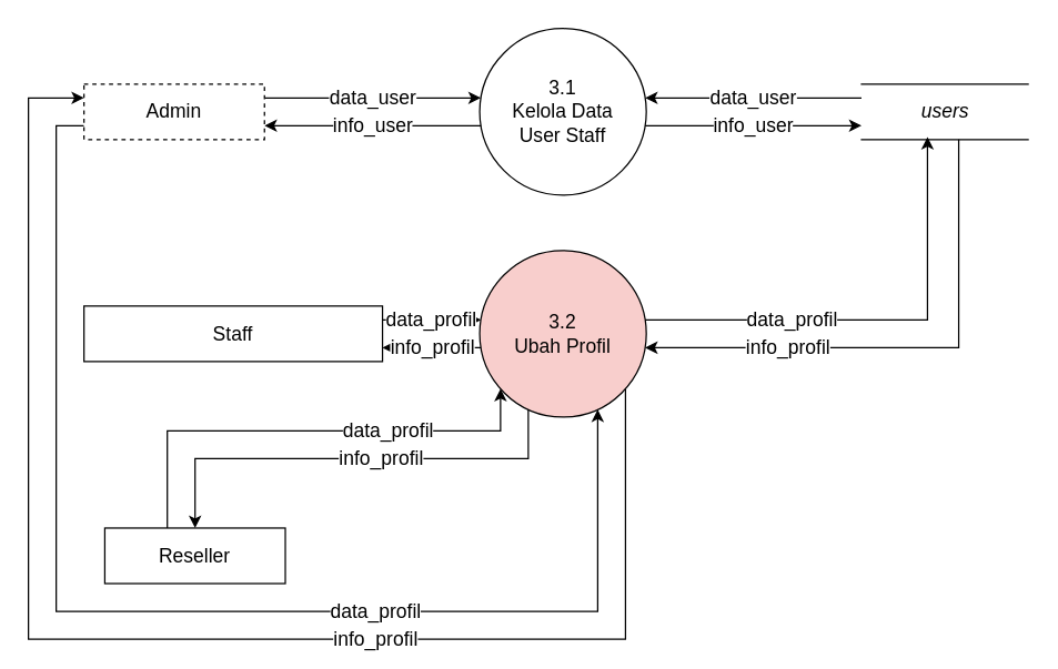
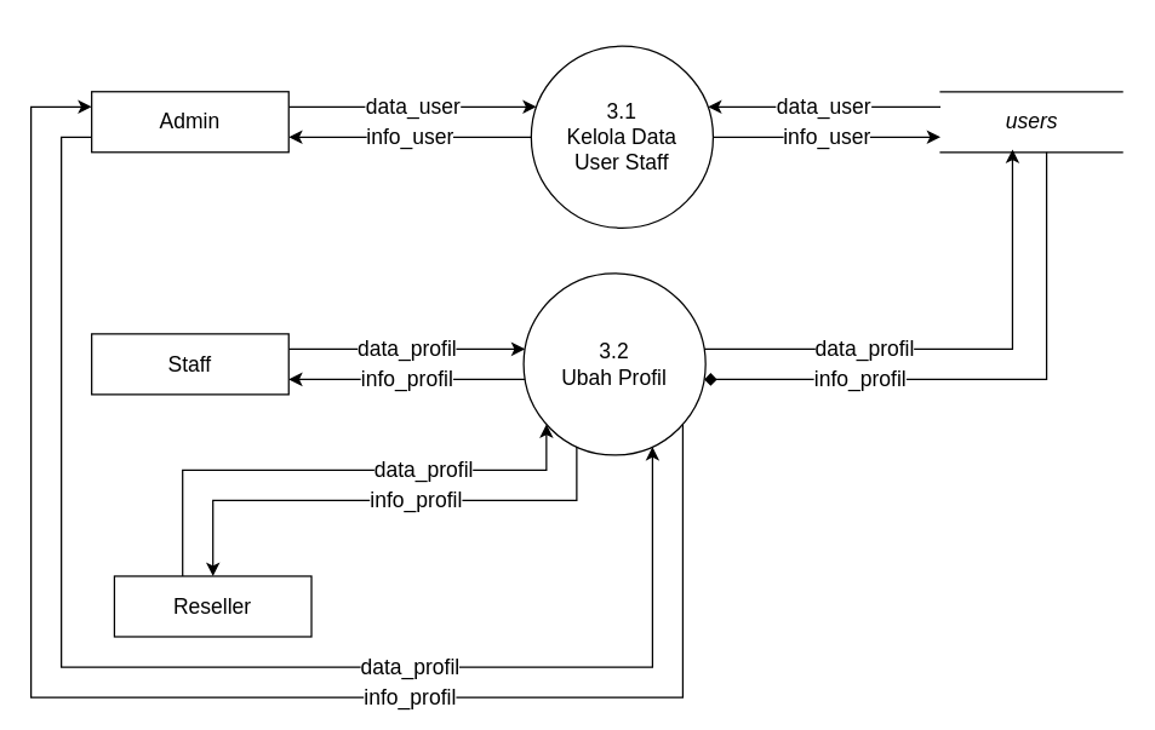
- <mxCell id="7" value="Admin" style="rounded=0;whiteSpace=wrap;html=1;fontSize=14;dashed=1;" parent="1" vertex="1"><mxGeometry x="60" y="60" width="130" height="40" as="geometry" /></mxCell>
+ <mxCell id="7" value="Admin" style="rounded=0;whiteSpace=wrap;html=1;fontSize=14;" parent="1" vertex="1"><mxGeometry x="60" y="60" width="130" height="40" as="geometry" /></mxCell>
- <mxCell id="2" value="&lt;font style=&quot;font-size: 14px&quot;&gt;3.1&lt;br style=&quot;font-size: 14px&quot;&gt;Kelola Data &lt;br&gt;User Staff&lt;br style=&quot;font-size: 14px&quot;&gt;&lt;/font&gt;" style="ellipse;whiteSpace=wrap;html=1;aspect=fixed;fontSize=14;" parent="1" vertex="1"><mxGeometry x="345" y="20" width="120" height="120" as="geometry" /></mxCell>
+ <mxCell id="2" value="&lt;font style=&quot;font-size: 14px&quot;&gt;3.1&lt;br style=&quot;font-size: 14px&quot;&gt;Kelola Data &lt;br&gt;User Staff&lt;br style=&quot;font-size: 14px&quot;&gt;&lt;/font&gt;" style="ellipse;whiteSpace=wrap;html=1;aspect=fixed;fontSize=14;" parent="1" vertex="1"><mxGeometry x="350" y="30" width="120" height="120" as="geometry" /></mxCell>
- <mxCell id="13" value="Staff" style="rounded=0;whiteSpace=wrap;html=1;fontSize=14;" parent="1" vertex="1"><mxGeometry x="60" y="220" width="215" height="40" as="geometry" /></mxCell>
+ <mxCell id="13" value="Staff" style="rounded=0;whiteSpace=wrap;html=1;fontSize=14;" parent="1" vertex="1"><mxGeometry x="60" y="220" width="130" height="40" as="geometry" /></mxCell>
- <mxCell id="14" value="&lt;font style=&quot;font-size: 14px&quot;&gt;3.2&lt;br style=&quot;font-size: 14px&quot;&gt;Ubah Profil&lt;br style=&quot;font-size: 14px&quot;&gt;&lt;/font&gt;" style="ellipse;whiteSpace=wrap;html=1;aspect=fixed;fontSize=14;fillColor=#f8cecc;" parent="1" vertex="1"><mxGeometry x="345" y="180" width="120" height="120" as="geometry" /></mxCell>
+ <mxCell id="14" value="&lt;font style=&quot;font-size: 14px&quot;&gt;3.2&lt;br style=&quot;font-size: 14px&quot;&gt;Ubah Profil&lt;br style=&quot;font-size: 14px&quot;&gt;&lt;/font&gt;" style="ellipse;whiteSpace=wrap;html=1;aspect=fixed;fontSize=14;" parent="1" vertex="1"><mxGeometry x="345" y="180" width="120" height="120" as="geometry" /></mxCell>
- <mxCell id="19" value="info_profil" style="edgeStyle=orthogonalEdgeStyle;rounded=0;orthogonalLoop=1;jettySize=auto;html=1;fontSize=14;" parent="1" source="17" target="14" edge="1"><mxGeometry x="0.451" relative="1" as="geometry"><Array as="points"><mxPoint x="690" y="250" /></Array><mxPoint as="offset" /><mxPoint x="697.5" y="98.095" as="sourcePoint" /><mxPoint x="407.5" y="180" as="targetPoint" /></mxGeometry></mxCell>
+ <mxCell id="19" value="info_profil" style="edgeStyle=orthogonalEdgeStyle;rounded=0;orthogonalLoop=1;jettySize=auto;html=1;fontSize=14;endArrow=diamond;" parent="1" source="17" target="14" edge="1"><mxGeometry x="0.451" relative="1" as="geometry"><Array as="points"><mxPoint x="690" y="250" /></Array><mxPoint as="offset" /><mxPoint x="697.5" y="98.095" as="sourcePoint" /><mxPoint x="407.5" y="180" as="targetPoint" /></mxGeometry></mxCell>
